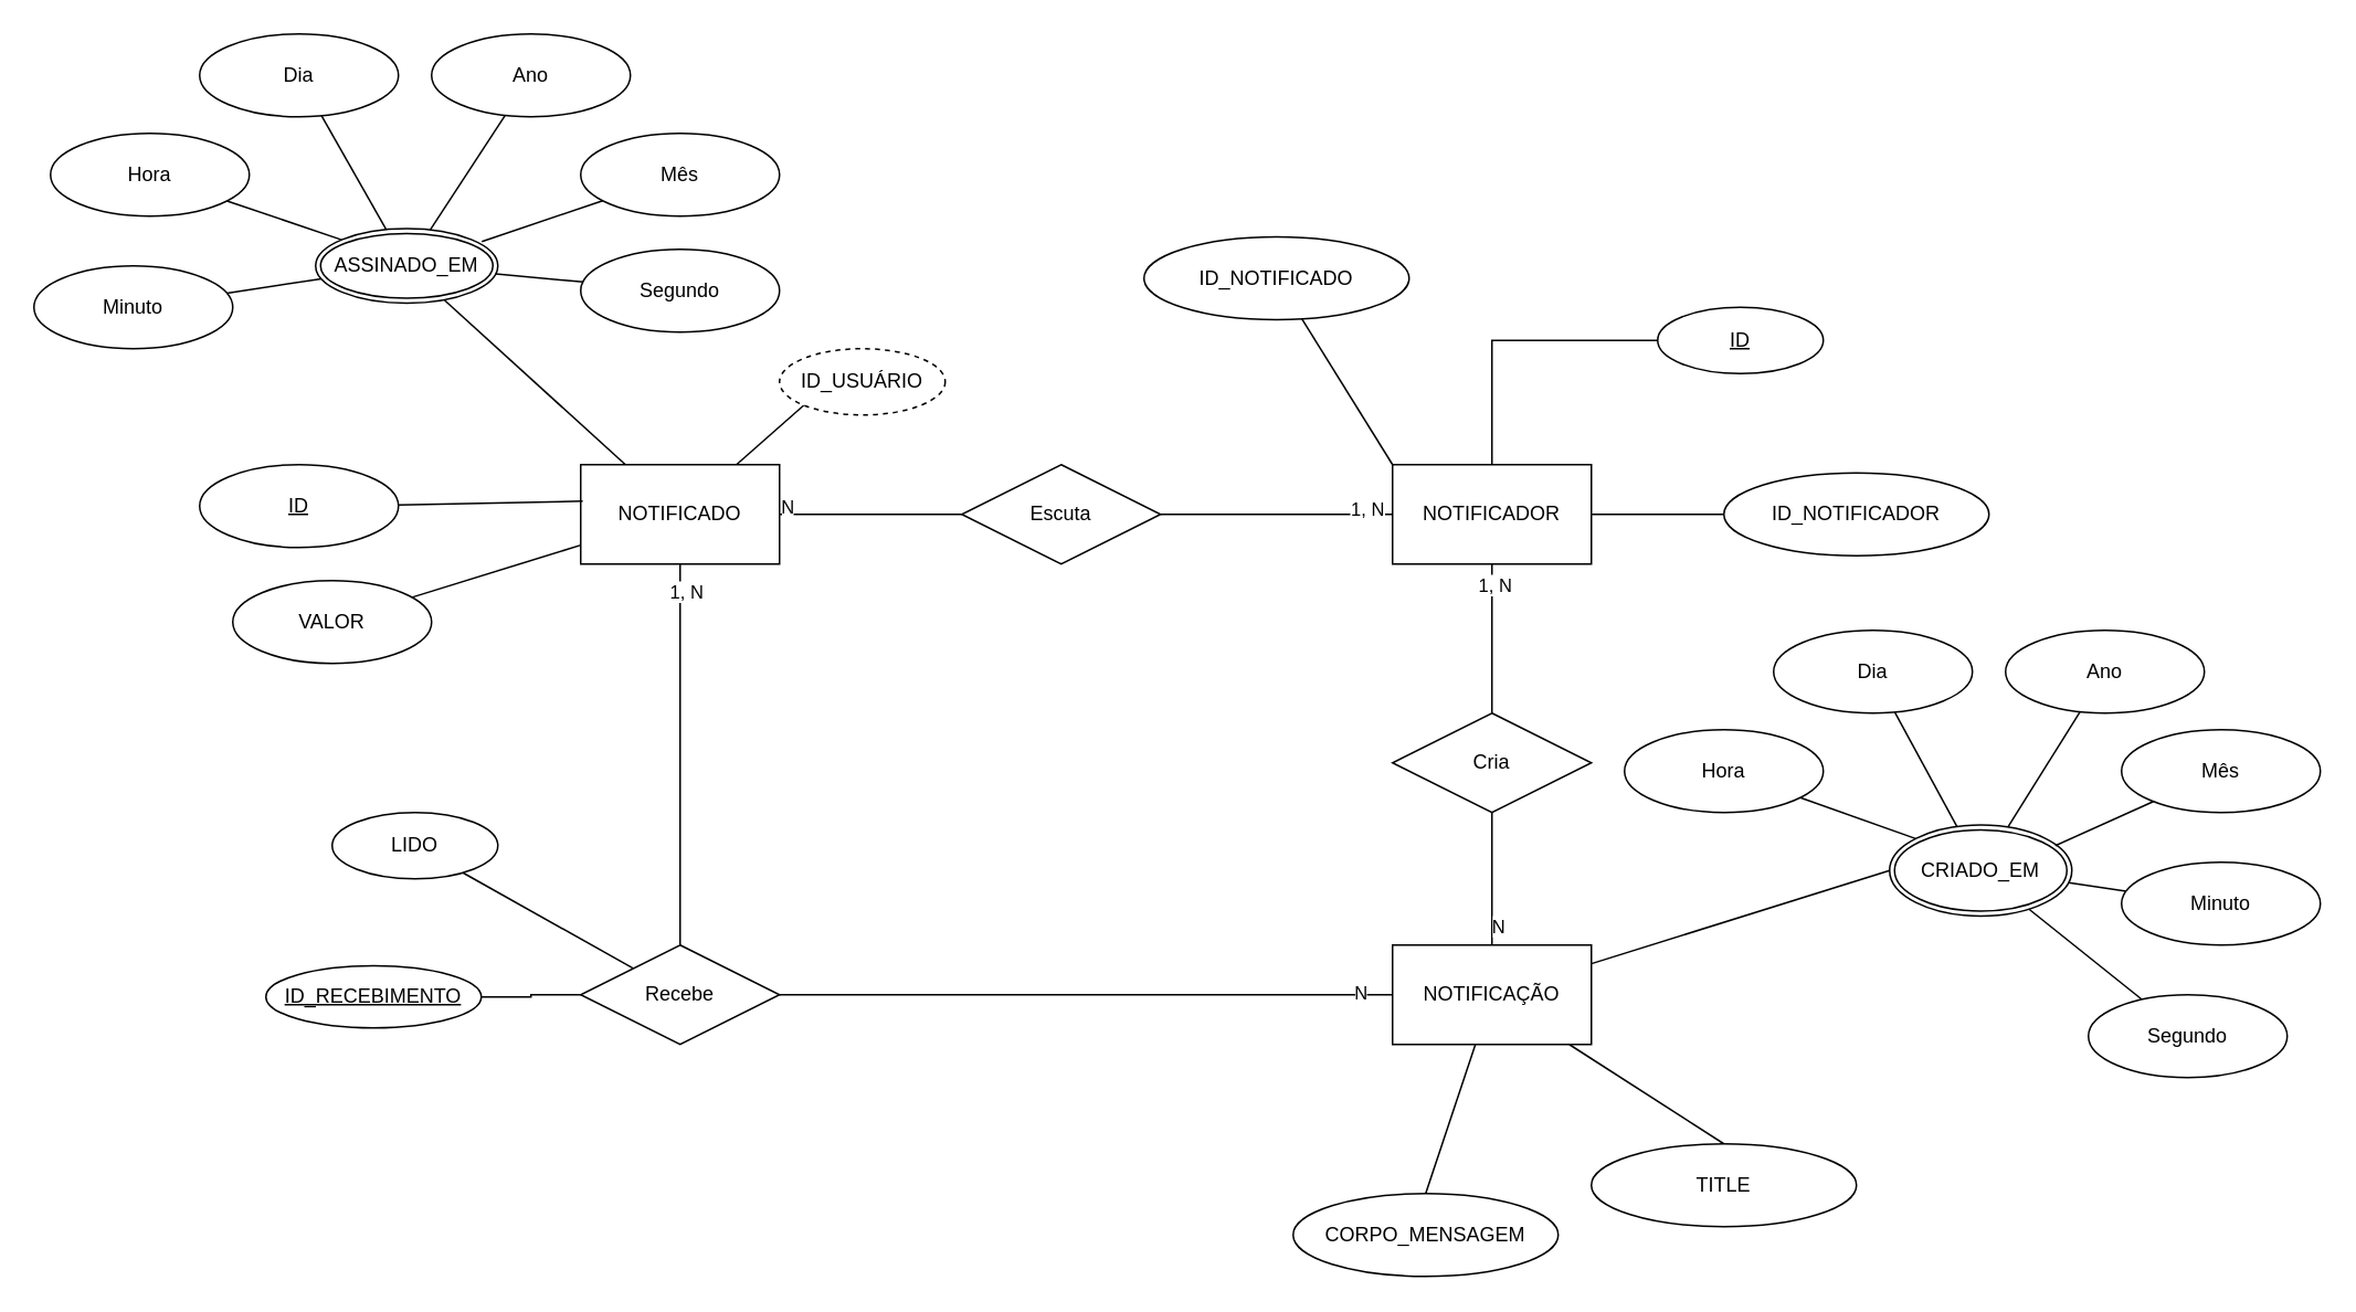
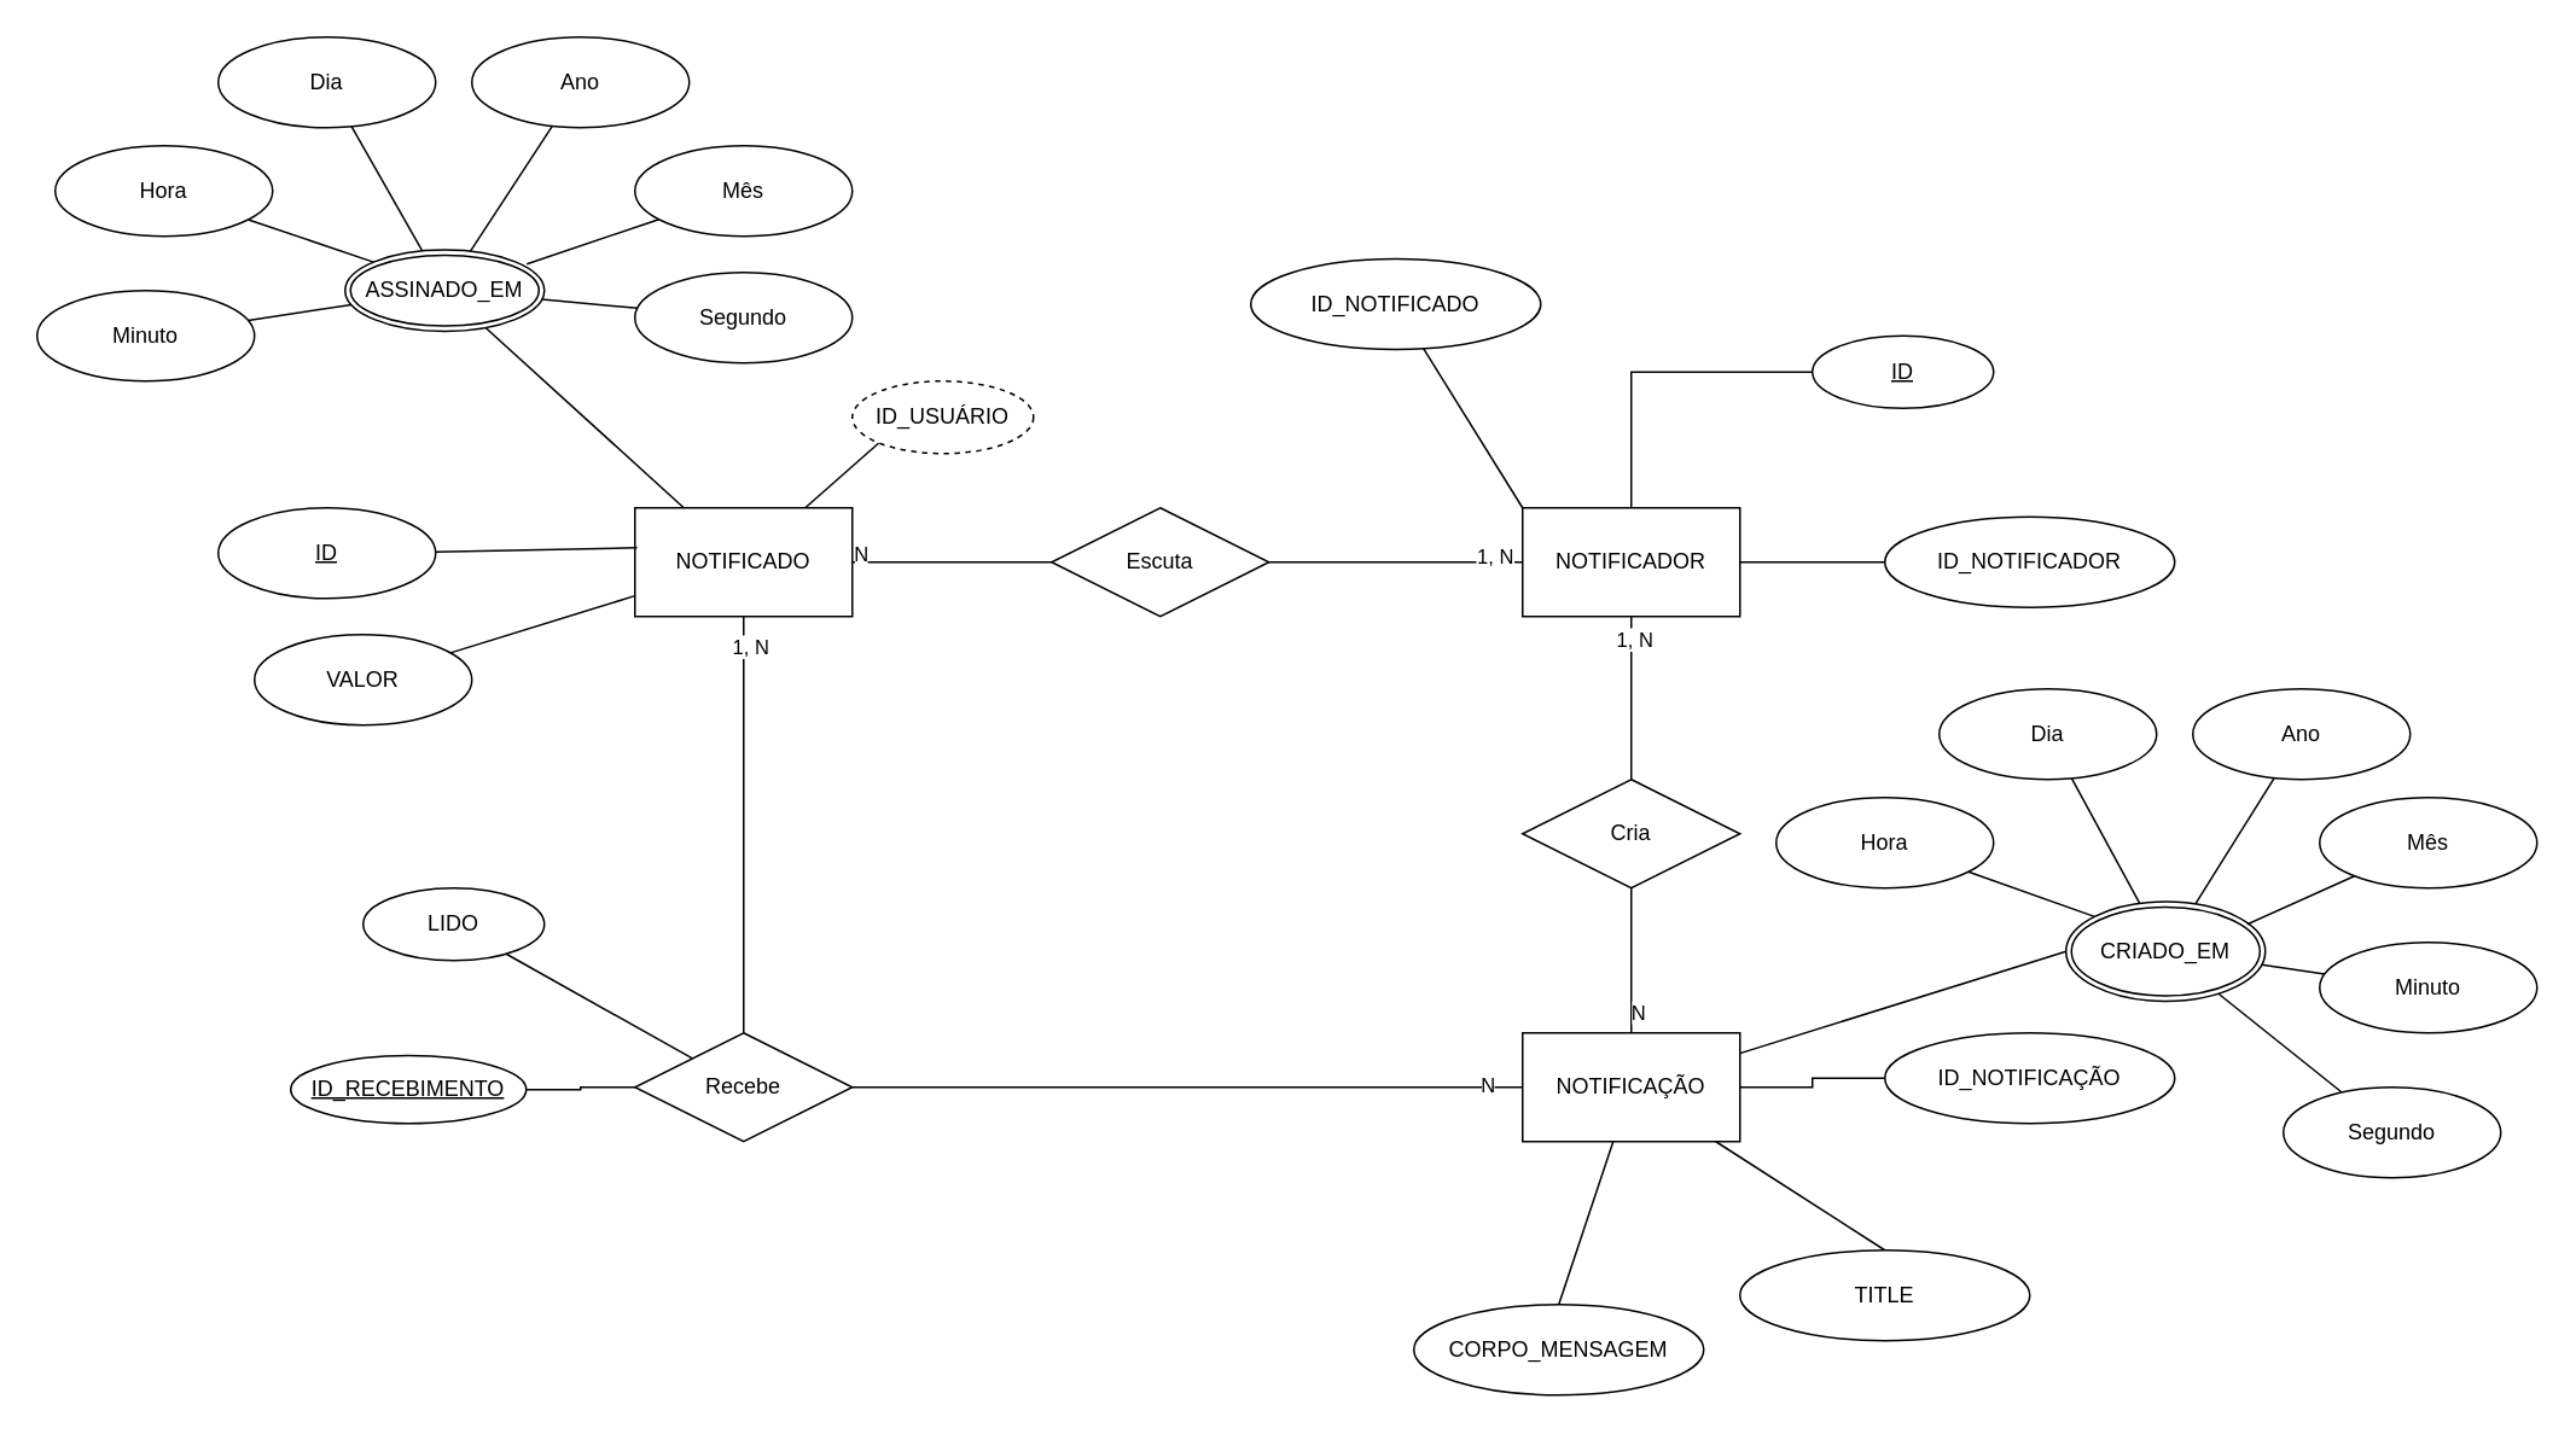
+ <mxCell id="46" value="ID_NOTIFICAÇÃO" style="ellipse;whiteSpace=wrap;html=1;align=center;" vertex="1" parent="1"><mxGeometry x="1040" y="570" width="160" height="50" as="geometry" /></mxCell>
+ <mxCell id="42" style="edgeStyle=orthogonalEdgeStyle;rounded=0;orthogonalLoop=1;jettySize=auto;html=1;entryX=0;entryY=0.5;entryDx=0;entryDy=0;endArrow=none;endFill=0;" edge="1" parent="1" source="45" target="46"><mxGeometry relative="1" as="geometry" /></mxCell>
